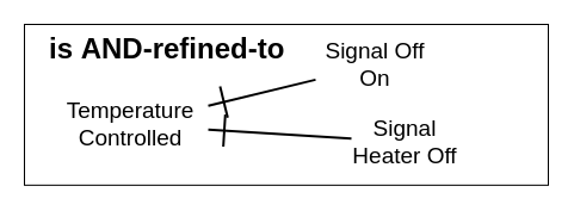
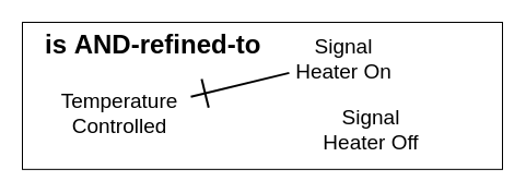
- <mxCell id="3" value="Signal Off On" style="text;html=1;align=center;verticalAlign=middle;whiteSpace=wrap;rounded=0;fontSize=19;" parent="1" vertex="1"><mxGeometry x="264" y="39.16" width="100" height="30" as="geometry" /></mxCell>
+ <mxCell id="3" value="Signal Heater On" style="text;html=1;align=center;verticalAlign=middle;whiteSpace=wrap;rounded=0;fontSize=19;" parent="1" vertex="1"><mxGeometry x="264" y="39.16" width="100" height="30" as="geometry" /></mxCell>
- <mxCell id="7" value="" style="endArrow=ERone;html=1;strokeWidth=2;endFill=0;endSize=24;" parent="1" source="6" target="4" edge="1"><mxGeometry width="50" height="50" relative="1" as="geometry"><mxPoint x="167" y="91" as="sourcePoint" /><mxPoint x="273" y="98" as="targetPoint" /></mxGeometry></mxCell>
